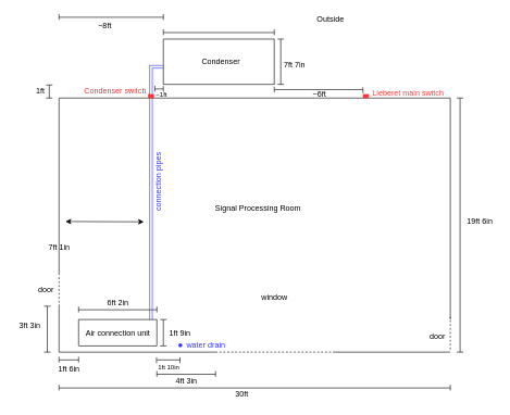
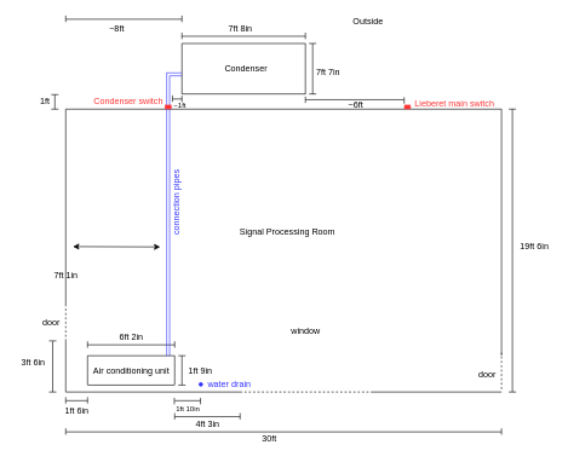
+ <mxCell id="69" value="7ft 8in" style="text;html=1;align=center;verticalAlign=middle;resizable=0;points=[];autosize=1;" vertex="1" parent="1"><mxGeometry x="305" y="30" width="50" height="20" as="geometry" /></mxCell>
- <mxCell id="45" value="&lt;font style=&quot;font-size: 12px&quot;&gt;3ft 3in&lt;/font&gt;" style="text;html=1;align=center;verticalAlign=middle;resizable=0;points=[];autosize=1;" vertex="1" parent="1"><mxGeometry x="20" y="490" width="50" height="20" as="geometry" /></mxCell>
+ <mxCell id="45" value="&lt;font style=&quot;font-size: 12px&quot;&gt;3ft 6in&lt;/font&gt;" style="text;html=1;align=center;verticalAlign=middle;resizable=0;points=[];autosize=1;" vertex="1" parent="1"><mxGeometry x="20" y="490" width="50" height="20" as="geometry" /></mxCell>
- <mxCell id="28" value="Air connection unit" style="text;html=1;align=center;verticalAlign=middle;resizable=0;points=[];autosize=1;" vertex="1" parent="1"><mxGeometry x="120" y="501" width="120" height="20" as="geometry" /></mxCell>
+ <mxCell id="28" value="Air conditioning unit" style="text;html=1;align=center;verticalAlign=middle;resizable=0;points=[];autosize=1;" vertex="1" parent="1"><mxGeometry x="120" y="501" width="120" height="20" as="geometry" /></mxCell>
